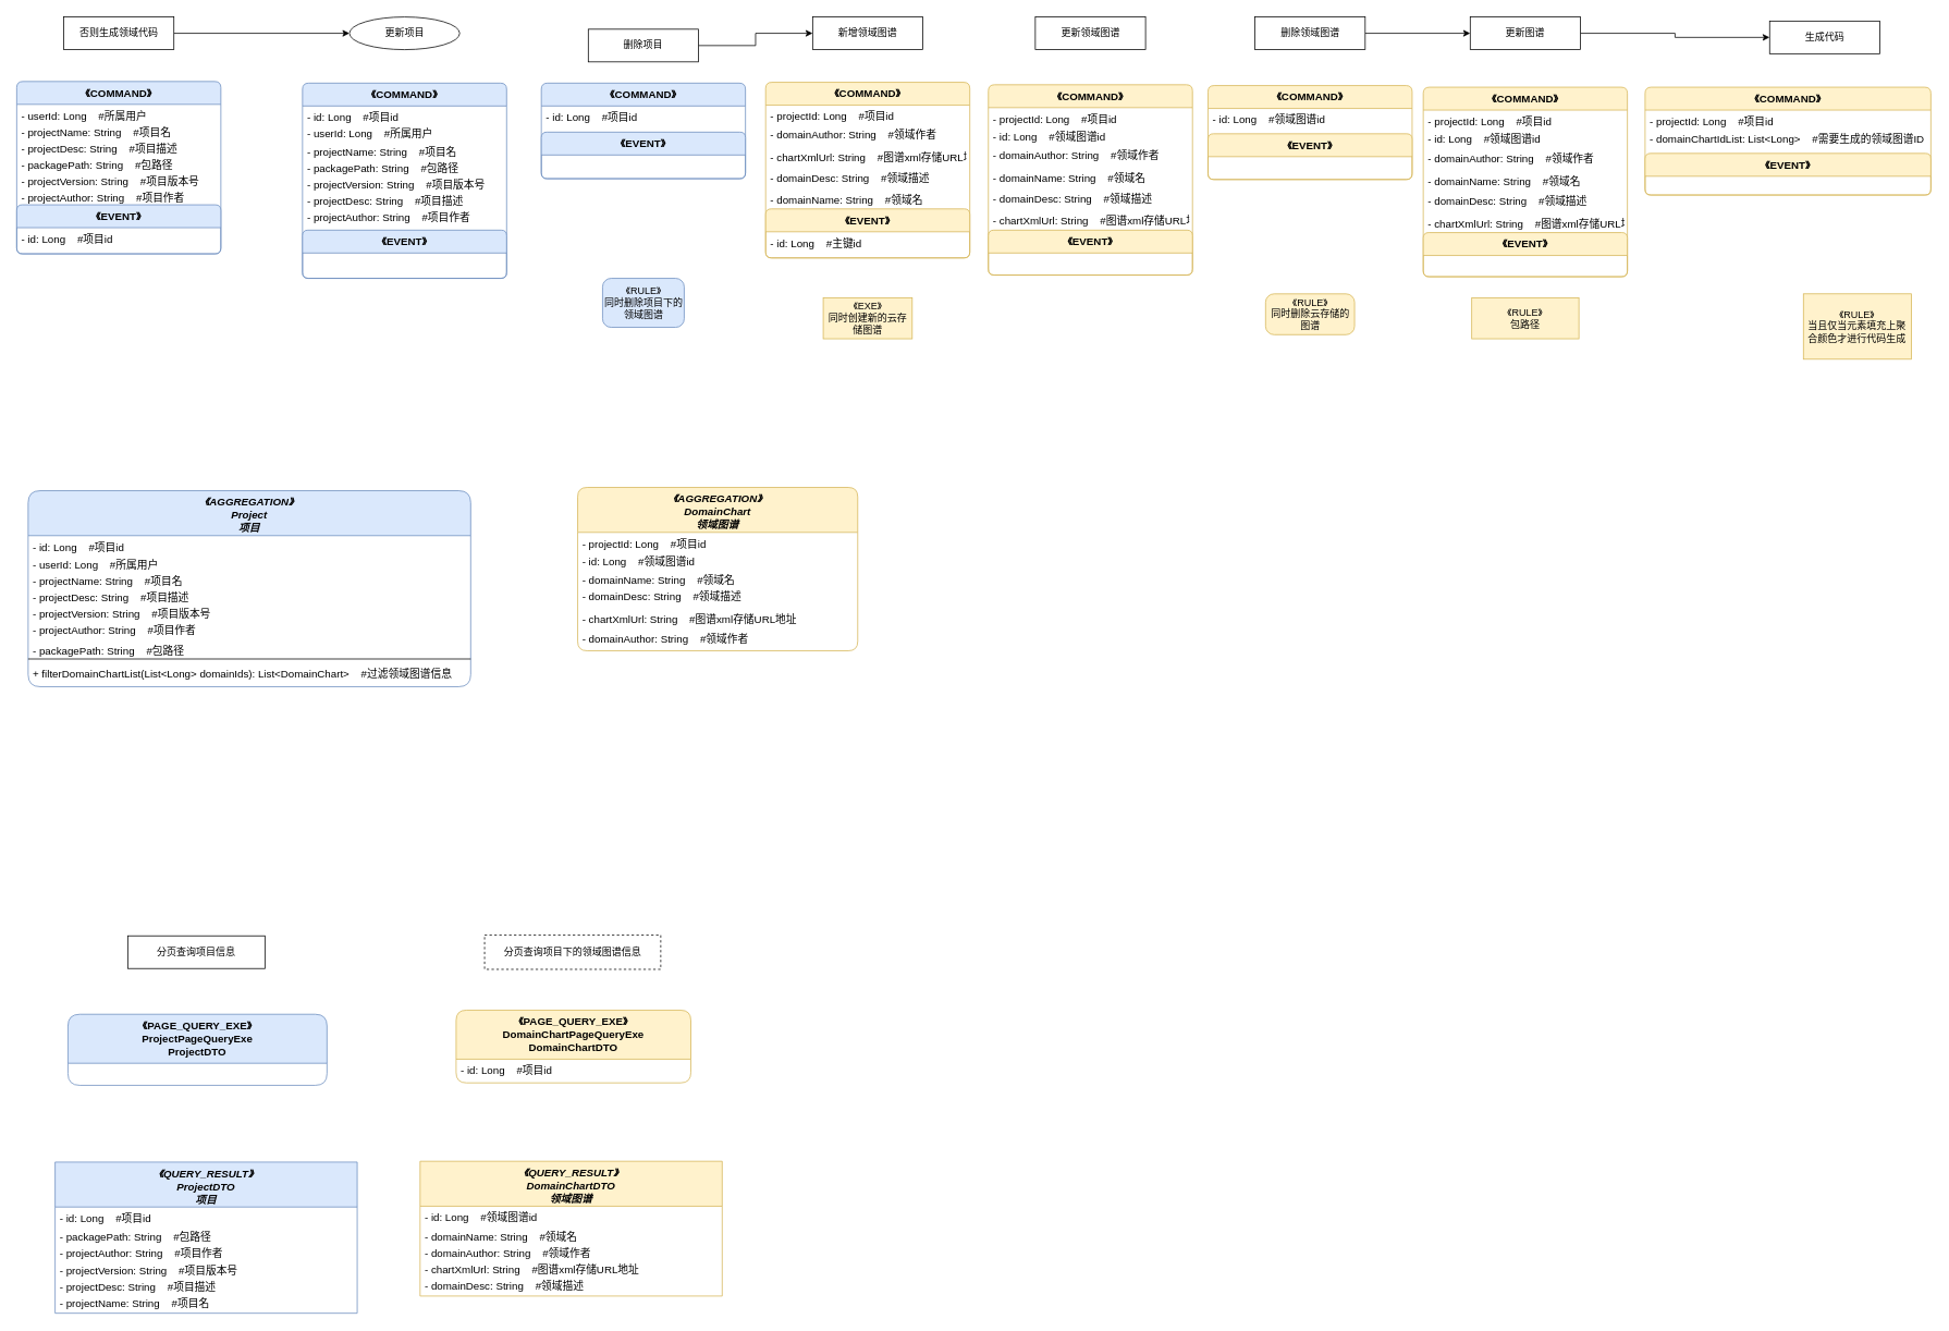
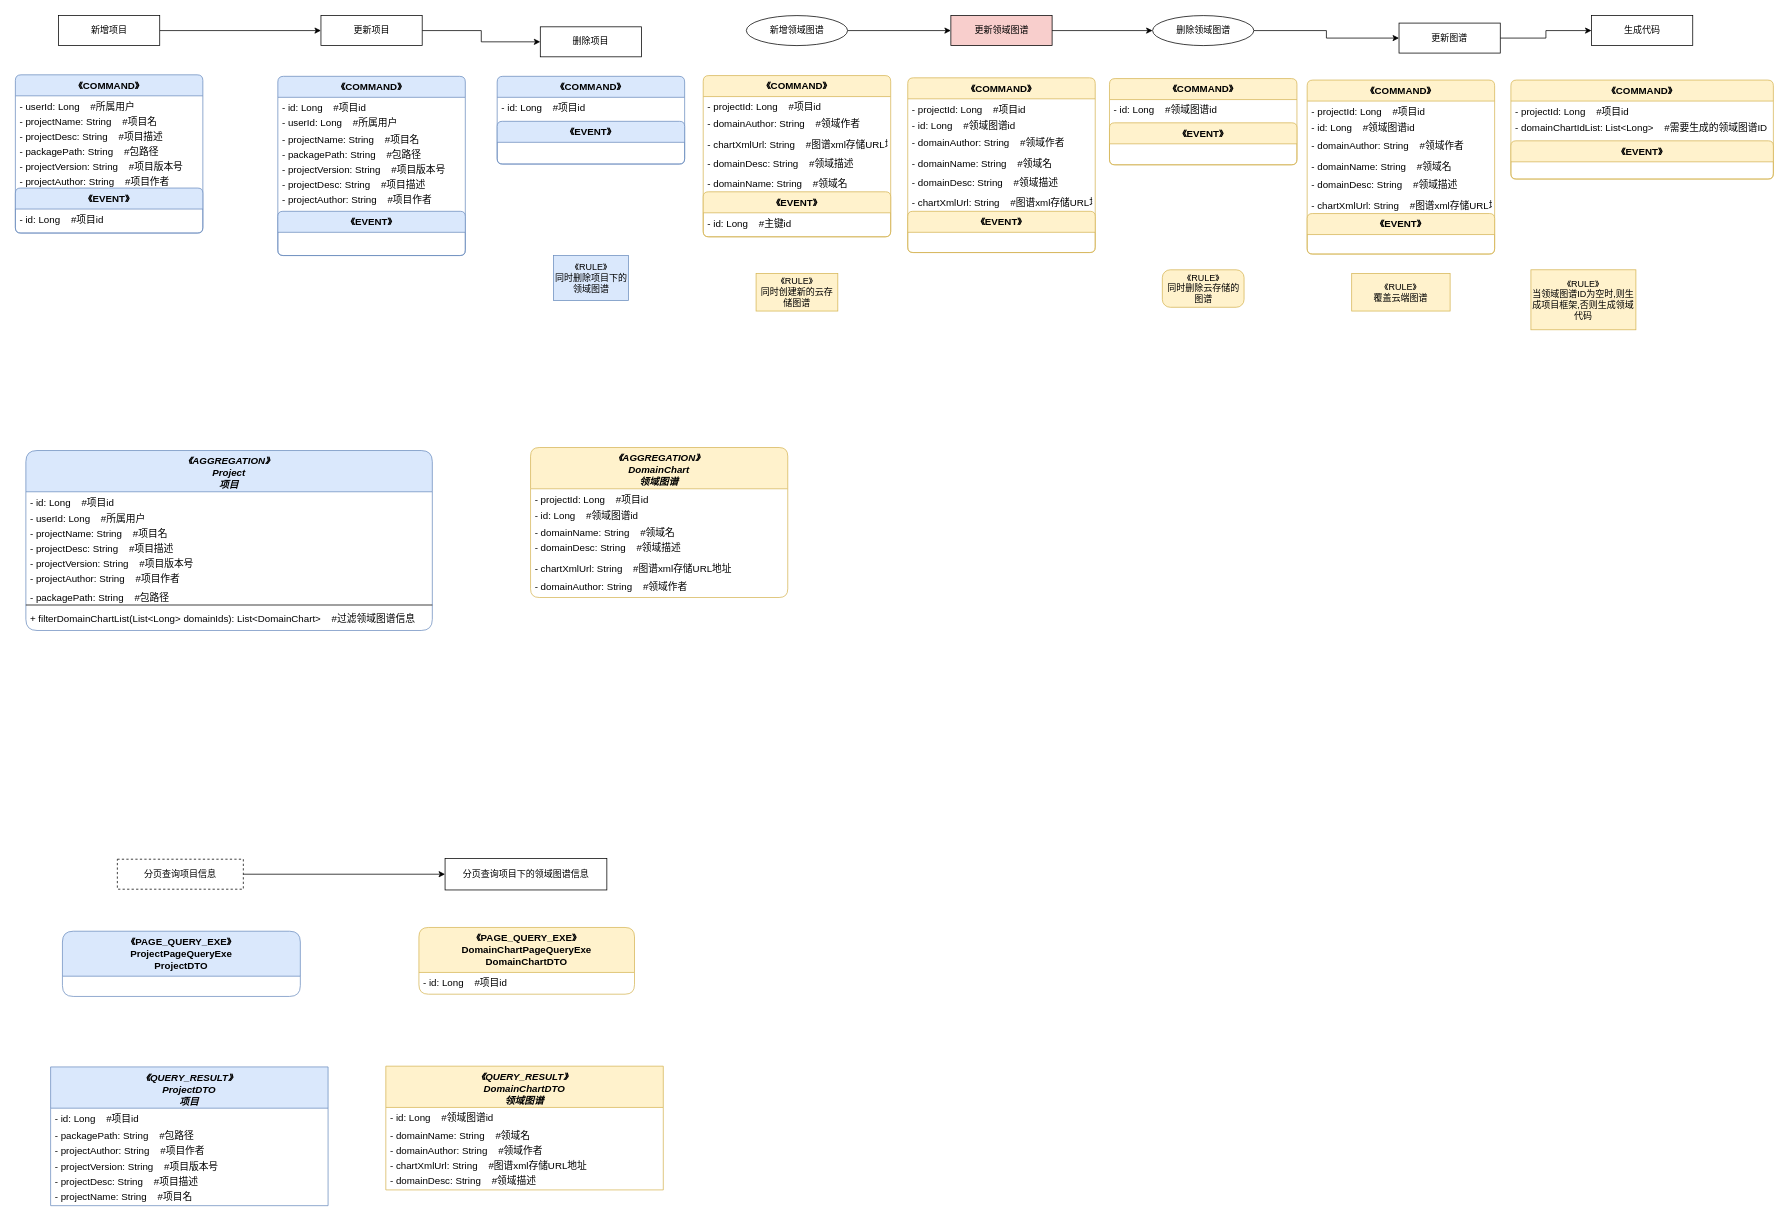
- <mxCell id="3" value="否则生成领域代码" style="rounded=0;whiteSpace=wrap;html=1;shadow=0;glass=0;sketch=0;fillStyle=auto;strokeWidth=1;metaEdit=1;resizable=1;rotatable=0;snapToPoint=0;connectable=1;absoluteArcSize=0;noLabel=0;labelPadding=0;allowArrows=1;recursiveResize=1;expand=1;editable=1;movable=1;deletable=1;fixDash=0;collapsible=0;portConstraintRotation=0;points=[[0,0.5,0,0,0],[1,0.5,0,0,0]];backgroundOutline=0;resizeHeight=1;resizeWidth=1;" parent="1" vertex="1"><mxGeometry x="77.5" y="20" width="135" height="40" as="geometry" /></mxCell>
+ <mxCell id="3" value="新增项目" style="rounded=0;whiteSpace=wrap;html=1;shadow=0;glass=0;sketch=0;fillStyle=auto;strokeWidth=1;metaEdit=1;resizable=1;rotatable=0;snapToPoint=0;connectable=1;absoluteArcSize=0;noLabel=0;labelPadding=0;allowArrows=1;recursiveResize=1;expand=1;editable=1;movable=1;deletable=1;fixDash=0;collapsible=0;portConstraintRotation=0;points=[[0,0.5,0,0,0],[1,0.5,0,0,0]];backgroundOutline=0;resizeHeight=1;resizeWidth=1;" parent="1" vertex="1"><mxGeometry x="77.5" y="20" width="135" height="40" as="geometry" /></mxCell>
- <mxCell id="5" value="更新项目" style="ellipse;whiteSpace=wrap;html=1;shadow=0;glass=0;sketch=0;fillStyle=auto;strokeWidth=1;metaEdit=1;resizable=1;rotatable=0;snapToPoint=0;connectable=1;absoluteArcSize=0;noLabel=0;labelPadding=0;allowArrows=1;recursiveResize=1;expand=1;editable=1;movable=1;deletable=1;fixDash=0;collapsible=0;portConstraintRotation=0;points=[[0,0.5,0,0,0],[1,0.5,0,0,0]];backgroundOutline=0;resizeHeight=1;resizeWidth=1;" parent="1" vertex="1"><mxGeometry x="427.5" y="20" width="135" height="40" as="geometry" /></mxCell>
+ <mxCell id="5" value="更新项目" style="rounded=0;whiteSpace=wrap;html=1;shadow=0;glass=0;sketch=0;fillStyle=auto;strokeWidth=1;metaEdit=1;resizable=1;rotatable=0;snapToPoint=0;connectable=1;absoluteArcSize=0;noLabel=0;labelPadding=0;allowArrows=1;recursiveResize=1;expand=1;editable=1;movable=1;deletable=1;fixDash=0;collapsible=0;portConstraintRotation=0;points=[[0,0.5,0,0,0],[1,0.5,0,0,0]];backgroundOutline=0;resizeHeight=1;resizeWidth=1;" parent="1" vertex="1"><mxGeometry x="427.5" y="20" width="135" height="40" as="geometry" /></mxCell>
+ <mxCell id="4" value="" style="edgeStyle=orthogonalEdgeStyle;rounded=0;orthogonalLoop=1;jettySize=auto;html=1;" parent="1" source="5" target="7" edge="1"><mxGeometry relative="1" as="geometry"><mxPoint x="660" y="40" as="targetPoint" /></mxGeometry></mxCell>
- <mxCell id="6" style="edgeStyle=orthogonalEdgeStyle;rounded=0;orthogonalLoop=1;jettySize=auto;html=1;" parent="1" source="7" target="9" edge="1"><mxGeometry relative="1" as="geometry"><mxPoint x="920" y="40" as="targetPoint" /></mxGeometry></mxCell>
- <mxCell id="9" value="新增领域图谱" style="rounded=0;whiteSpace=wrap;html=1;shadow=0;glass=0;sketch=0;fillStyle=auto;strokeWidth=1;metaEdit=1;resizable=1;rotatable=0;snapToPoint=0;connectable=1;absoluteArcSize=0;noLabel=0;labelPadding=0;allowArrows=1;recursiveResize=1;expand=1;editable=1;movable=1;deletable=1;fixDash=0;collapsible=0;portConstraintRotation=0;points=[[0,0.5,0,0,0],[1,0.5,0,0,0]];backgroundOutline=0;resizeHeight=1;resizeWidth=1;" parent="1" vertex="1"><mxGeometry x="994.75" y="20" width="135" height="40" as="geometry" /></mxCell>
+ <mxCell id="9" value="新增领域图谱" style="ellipse;whiteSpace=wrap;html=1;shadow=0;glass=0;sketch=0;fillStyle=auto;strokeWidth=1;metaEdit=1;resizable=1;rotatable=0;snapToPoint=0;connectable=1;absoluteArcSize=0;noLabel=0;labelPadding=0;allowArrows=1;recursiveResize=1;expand=1;editable=1;movable=1;deletable=1;fixDash=0;collapsible=0;portConstraintRotation=0;points=[[0,0.5,0,0,0],[1,0.5,0,0,0]];backgroundOutline=0;resizeHeight=1;resizeWidth=1;" parent="1" vertex="1"><mxGeometry x="994.75" y="20" width="135" height="40" as="geometry" /></mxCell>
+ <mxCell id="8" value="" style="edgeStyle=orthogonalEdgeStyle;rounded=0;orthogonalLoop=1;jettySize=auto;html=1;" parent="1" source="9" target="10" edge="1"><mxGeometry relative="1" as="geometry" /></mxCell>
- <mxCell id="10" value="更新领域图谱" style="rounded=0;whiteSpace=wrap;html=1;shadow=0;glass=0;sketch=0;fillStyle=auto;strokeWidth=1;metaEdit=1;resizable=1;rotatable=0;snapToPoint=0;connectable=1;absoluteArcSize=0;noLabel=0;labelPadding=0;allowArrows=1;recursiveResize=1;expand=1;editable=1;movable=1;deletable=1;fixDash=0;collapsible=0;portConstraintRotation=0;points=[[0,0.5,0,0,0],[1,0.5,0,0,0]];backgroundOutline=0;resizeHeight=1;resizeWidth=1;" parent="1" vertex="1"><mxGeometry x="1267.5" y="20" width="135" height="40" as="geometry" /></mxCell>
+ <mxCell id="10" value="更新领域图谱" style="rounded=0;whiteSpace=wrap;html=1;shadow=0;glass=0;sketch=0;fillStyle=auto;strokeWidth=1;metaEdit=1;resizable=1;rotatable=0;snapToPoint=0;connectable=1;absoluteArcSize=0;noLabel=0;labelPadding=0;allowArrows=1;recursiveResize=1;expand=1;editable=1;movable=1;deletable=1;fixDash=0;collapsible=0;portConstraintRotation=0;points=[[0,0.5,0,0,0],[1,0.5,0,0,0]];backgroundOutline=0;resizeHeight=1;resizeWidth=1;fillColor=#f8cecc;" parent="1" vertex="1"><mxGeometry x="1267.5" y="20" width="135" height="40" as="geometry" /></mxCell>
+ <mxCell id="11" value="" style="edgeStyle=orthogonalEdgeStyle;rounded=0;orthogonalLoop=1;jettySize=auto;html=1;" parent="1" source="10" target="13" edge="1"><mxGeometry relative="1" as="geometry"><mxPoint x="1609.75" y="40" as="sourcePoint" /></mxGeometry></mxCell>
- <mxCell id="13" value="删除领域图谱" style="rounded=0;whiteSpace=wrap;html=1;shadow=0;glass=0;sketch=0;fillStyle=auto;strokeWidth=1;metaEdit=1;resizable=1;rotatable=0;snapToPoint=0;connectable=1;absoluteArcSize=0;noLabel=0;labelPadding=0;allowArrows=1;recursiveResize=1;expand=1;editable=1;movable=1;deletable=1;fixDash=0;collapsible=0;portConstraintRotation=0;points=[[0,0.5,0,0,0],[1,0.5,0,0,0]];backgroundOutline=0;resizeHeight=1;resizeWidth=1;" parent="1" vertex="1"><mxGeometry x="1536.5" y="20" width="135" height="40" as="geometry" /></mxCell>
+ <mxCell id="13" value="删除领域图谱" style="ellipse;whiteSpace=wrap;html=1;shadow=0;glass=0;sketch=0;fillStyle=auto;strokeWidth=1;metaEdit=1;resizable=1;rotatable=0;snapToPoint=0;connectable=1;absoluteArcSize=0;noLabel=0;labelPadding=0;allowArrows=1;recursiveResize=1;expand=1;editable=1;movable=1;deletable=1;fixDash=0;collapsible=0;portConstraintRotation=0;points=[[0,0.5,0,0,0],[1,0.5,0,0,0]];backgroundOutline=0;resizeHeight=1;resizeWidth=1;" parent="1" vertex="1"><mxGeometry x="1536.5" y="20" width="135" height="40" as="geometry" /></mxCell>
- <mxCell id="15" value="更新图谱" style="rounded=0;whiteSpace=wrap;html=1;shadow=0;glass=0;sketch=0;fillStyle=auto;strokeWidth=1;metaEdit=1;resizable=1;rotatable=0;snapToPoint=0;connectable=1;absoluteArcSize=0;noLabel=0;labelPadding=0;allowArrows=1;recursiveResize=1;expand=1;editable=1;movable=1;deletable=1;fixDash=0;collapsible=0;portConstraintRotation=0;points=[[0,0.5,0,0,0],[1,0.5,0,0,0]];backgroundOutline=0;resizeHeight=1;resizeWidth=1;" parent="1" vertex="1"><mxGeometry x="1800.13" y="20" width="135" height="40" as="geometry" /></mxCell>
+ <mxCell id="15" value="更新图谱" style="rounded=0;whiteSpace=wrap;html=1;shadow=0;glass=0;sketch=0;fillStyle=auto;strokeWidth=1;metaEdit=1;resizable=1;rotatable=0;snapToPoint=0;connectable=1;absoluteArcSize=0;noLabel=0;labelPadding=0;allowArrows=1;recursiveResize=1;expand=1;editable=1;movable=1;deletable=1;fixDash=0;collapsible=0;portConstraintRotation=0;points=[[0,0.5,0,0,0],[1,0.5,0,0,0]];backgroundOutline=0;resizeHeight=1;resizeWidth=1;" parent="1" vertex="1"><mxGeometry x="1865.13" y="30" width="135" height="40" as="geometry" /></mxCell>
- <mxCell id="18" value="生成代码" style="rounded=0;whiteSpace=wrap;html=1;shadow=0;glass=0;sketch=0;fillStyle=auto;strokeWidth=1;metaEdit=1;resizable=1;rotatable=0;snapToPoint=0;connectable=1;absoluteArcSize=0;noLabel=0;labelPadding=0;allowArrows=1;recursiveResize=1;expand=1;editable=1;movable=1;deletable=1;fixDash=0;collapsible=0;portConstraintRotation=0;points=[[0,0.5,0,0,0],[1,0.5,0,0,0]];backgroundOutline=0;resizeHeight=1;resizeWidth=1;" parent="1" vertex="1"><mxGeometry x="2166.81" y="25" width="135" height="40" as="geometry" /></mxCell>
+ <mxCell id="18" value="生成代码" style="rounded=0;whiteSpace=wrap;html=1;shadow=0;glass=0;sketch=0;fillStyle=auto;strokeWidth=1;metaEdit=1;resizable=1;rotatable=0;snapToPoint=0;connectable=1;absoluteArcSize=0;noLabel=0;labelPadding=0;allowArrows=1;recursiveResize=1;expand=1;editable=1;movable=1;deletable=1;fixDash=0;collapsible=0;portConstraintRotation=0;points=[[0,0.5,0,0,0],[1,0.5,0,0,0]];backgroundOutline=0;resizeHeight=1;resizeWidth=1;" parent="1" vertex="1"><mxGeometry x="2121.81" y="20" width="135" height="40" as="geometry" /></mxCell>
- <mxCell id="16" value="《RULE》&lt;br&gt;同时删除项目下的领域图谱" style="whiteSpace=wrap;html=1;shadow=0;glass=0;labelBackgroundColor=none;labelBorderColor=none;sketch=0;fillStyle=auto;fontSize=12;strokeWidth=1;cloneable=1;metaEdit=1;imageWidth=24;arcSize=21;absoluteArcSize=1;connectable=0;allowArrows=0;rotatable=0;fillColor=#dae8fc;strokeColor=#6c8ebf;rounded=1;" parent="1" vertex="1"><mxGeometry x="737.5" y="340" width="100" height="60" as="geometry" /></mxCell>
+ <mxCell id="16" value="《RULE》&lt;br&gt;同时删除项目下的领域图谱" style="rounded=0;whiteSpace=wrap;html=1;shadow=0;glass=0;labelBackgroundColor=none;labelBorderColor=none;sketch=0;fillStyle=auto;fontSize=12;strokeWidth=1;cloneable=1;metaEdit=1;imageWidth=24;arcSize=21;absoluteArcSize=1;connectable=0;allowArrows=0;rotatable=0;fillColor=#dae8fc;strokeColor=#6c8ebf;" parent="1" vertex="1"><mxGeometry x="737.5" y="340" width="100" height="60" as="geometry" /></mxCell>
- <mxCell id="19" value="《EXE》&lt;br&gt;同时创建新的云存储图谱" style="rounded=0;whiteSpace=wrap;html=1;shadow=0;glass=0;labelBackgroundColor=none;labelBorderColor=none;sketch=0;fillStyle=auto;fontSize=12;strokeWidth=1;cloneable=1;metaEdit=1;imageWidth=24;arcSize=21;absoluteArcSize=1;connectable=0;allowArrows=0;rotatable=0;fillColor=#fff2cc;strokeColor=#d6b656;" parent="1" vertex="1"><mxGeometry x="1007.75" y="364" width="109" height="50" as="geometry" /></mxCell>
+ <mxCell id="19" value="《RULE》&lt;br&gt;同时创建新的云存储图谱" style="rounded=0;whiteSpace=wrap;html=1;shadow=0;glass=0;labelBackgroundColor=none;labelBorderColor=none;sketch=0;fillStyle=auto;fontSize=12;strokeWidth=1;cloneable=1;metaEdit=1;imageWidth=24;arcSize=21;absoluteArcSize=1;connectable=0;allowArrows=0;rotatable=0;fillColor=#fff2cc;strokeColor=#d6b656;" parent="1" vertex="1"><mxGeometry x="1007.75" y="364" width="109" height="50" as="geometry" /></mxCell>
- <mxCell id="20" value="《RULE》&lt;br&gt;包路径" style="rounded=0;whiteSpace=wrap;html=1;shadow=0;glass=0;labelBackgroundColor=none;labelBorderColor=none;sketch=0;fillStyle=auto;fontSize=12;strokeWidth=1;cloneable=1;metaEdit=1;imageWidth=24;arcSize=21;absoluteArcSize=1;connectable=0;allowArrows=0;rotatable=0;fillColor=#fff2cc;strokeColor=#d6b656;" parent="1" vertex="1"><mxGeometry x="1802.01" y="364" width="131.24" height="50" as="geometry" /></mxCell>
+ <mxCell id="20" value="《RULE》&lt;br&gt;覆盖云端图谱" style="rounded=0;whiteSpace=wrap;html=1;shadow=0;glass=0;labelBackgroundColor=none;labelBorderColor=none;sketch=0;fillStyle=auto;fontSize=12;strokeWidth=1;cloneable=1;metaEdit=1;imageWidth=24;arcSize=21;absoluteArcSize=1;connectable=0;allowArrows=0;rotatable=0;fillColor=#fff2cc;strokeColor=#d6b656;" parent="1" vertex="1"><mxGeometry x="1802.01" y="364" width="131.24" height="50" as="geometry" /></mxCell>
+ <mxCell id="22" value="《RULE》&lt;br&gt;当领域图谱ID为空时,则生成项目框架,否则生成领域代码" style="rounded=0;whiteSpace=wrap;html=1;shadow=0;glass=0;labelBackgroundColor=none;labelBorderColor=none;sketch=0;fillStyle=auto;fontSize=12;strokeWidth=1;cloneable=1;metaEdit=1;imageWidth=24;arcSize=21;absoluteArcSize=1;connectable=0;allowArrows=0;rotatable=0;fillColor=#fff2cc;strokeColor=#d6b656;" parent="1" vertex="1"><mxGeometry x="2041" y="359" width="140" height="80" as="geometry" /></mxCell>
- <mxCell id="21" value="《RULE》&lt;br&gt;当且仅当元素填充上聚合颜色才进行代码生成" style="rounded=0;whiteSpace=wrap;html=1;shadow=0;glass=0;labelBackgroundColor=none;labelBorderColor=none;sketch=0;fillStyle=auto;fontSize=12;strokeWidth=1;cloneable=1;metaEdit=1;imageWidth=24;arcSize=21;absoluteArcSize=1;connectable=0;allowArrows=0;rotatable=0;fillColor=#fff2cc;strokeColor=#d6b656;" parent="1" vertex="1"><mxGeometry x="2208.18" y="359" width="132.25" height="80" as="geometry" /></mxCell>
- <mxCell id="87" value="分页查询项目信息" style="rounded=0;whiteSpace=wrap;html=1;shadow=0;glass=0;sketch=0;fillStyle=auto;strokeWidth=1;metaEdit=1;resizable=1;rotatable=0;snapToPoint=0;connectable=1;absoluteArcSize=0;noLabel=0;labelPadding=0;allowArrows=1;recursiveResize=1;expand=1;editable=1;movable=1;deletable=1;fixDash=0;collapsible=0;portConstraintRotation=0;points=[[0,0.5,0,0,0],[1,0.5,0,0,0]];backgroundOutline=0;resizeHeight=1;resizeWidth=1;" parent="1" vertex="1"><mxGeometry x="156" y="1145" width="168" height="40" as="geometry" /></mxCell>
+ <mxCell id="87" value="分页查询项目信息" style="rounded=0;whiteSpace=wrap;html=1;shadow=0;glass=0;sketch=0;fillStyle=auto;strokeWidth=1;metaEdit=1;resizable=1;rotatable=0;snapToPoint=0;connectable=1;absoluteArcSize=0;noLabel=0;labelPadding=0;allowArrows=1;recursiveResize=1;expand=1;editable=1;movable=1;deletable=1;fixDash=0;collapsible=0;portConstraintRotation=0;points=[[0,0.5,0,0,0],[1,0.5,0,0,0]];backgroundOutline=0;resizeHeight=1;resizeWidth=1;dashed=1;" parent="1" vertex="1"><mxGeometry x="156" y="1145" width="168" height="40" as="geometry" /></mxCell>
+ <mxCell id="86" style="edgeStyle=orthogonalEdgeStyle;rounded=0;orthogonalLoop=1;jettySize=auto;html=1;" parent="1" source="87" target="97" edge="1"><mxGeometry relative="1" as="geometry" /></mxCell>
- <mxCell id="97" value="分页查询项目下的领域图谱信息" style="rounded=0;whiteSpace=wrap;html=1;shadow=0;glass=0;sketch=0;fillStyle=auto;strokeWidth=1;metaEdit=1;resizable=1;rotatable=0;snapToPoint=0;connectable=1;absoluteArcSize=0;noLabel=0;labelPadding=0;allowArrows=1;recursiveResize=1;expand=1;editable=1;movable=1;deletable=1;fixDash=0;collapsible=0;portConstraintRotation=0;points=[[0,0.5,0,0,0],[1,0.5,0,0,0]];backgroundOutline=0;resizeHeight=1;resizeWidth=1;dashed=1;" parent="1" vertex="1"><mxGeometry x="593" y="1144" width="215.75" height="42" as="geometry" /></mxCell>
+ <mxCell id="97" value="分页查询项目下的领域图谱信息" style="rounded=0;whiteSpace=wrap;html=1;shadow=0;glass=0;sketch=0;fillStyle=auto;strokeWidth=1;metaEdit=1;resizable=1;rotatable=0;snapToPoint=0;connectable=1;absoluteArcSize=0;noLabel=0;labelPadding=0;allowArrows=1;recursiveResize=1;expand=1;editable=1;movable=1;deletable=1;fixDash=0;collapsible=0;portConstraintRotation=0;points=[[0,0.5,0,0,0],[1,0.5,0,0,0]];backgroundOutline=0;resizeHeight=1;resizeWidth=1;" parent="1" vertex="1"><mxGeometry x="593" y="1144" width="215.75" height="42" as="geometry" /></mxCell>
